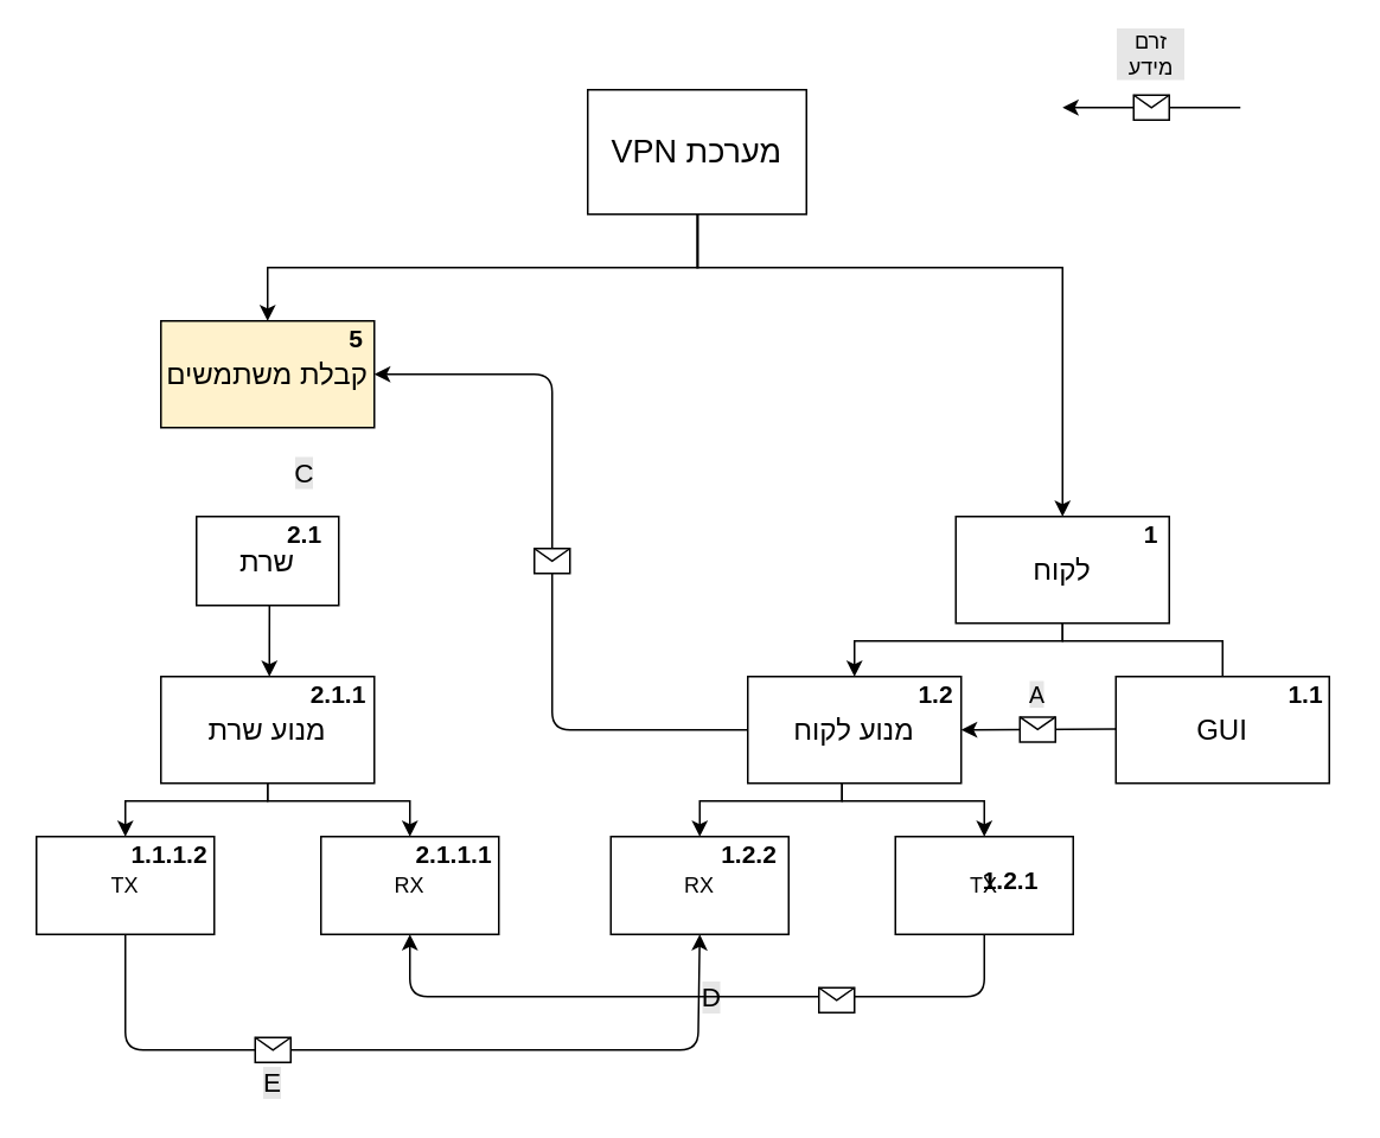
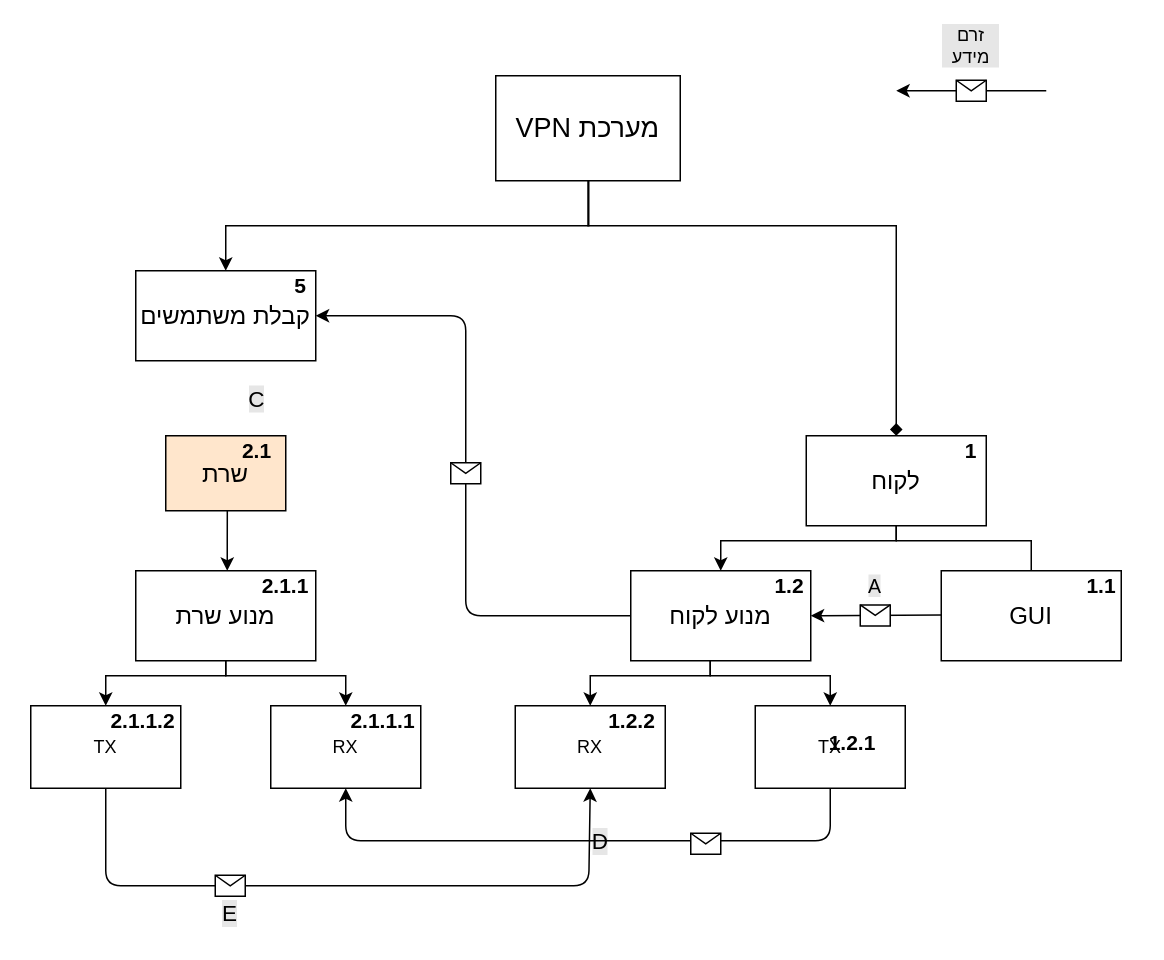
- <mxCell id="5" value="&lt;font style=&quot;font-size: 16px&quot;&gt;קבלת משתמשים&lt;/font&gt;" style="whiteSpace=wrap;html=1;rounded=0;fillColor=#fff2cc;" parent="1" vertex="1"><mxGeometry x="90" y="180" width="120" height="60" as="geometry" /></mxCell>
+ <mxCell id="5" value="&lt;font style=&quot;font-size: 16px&quot;&gt;קבלת משתמשים&lt;/font&gt;" style="whiteSpace=wrap;html=1;rounded=0;" parent="1" vertex="1"><mxGeometry x="90" y="180" width="120" height="60" as="geometry" /></mxCell>
- <mxCell id="3" value="" style="edgeStyle=orthogonalEdgeStyle;rounded=0;orthogonalLoop=1;jettySize=auto;html=1;" parent="1" source="4" target="8" edge="1"><mxGeometry relative="1" as="geometry"><Array as="points"><mxPoint x="392" y="150" /><mxPoint x="597" y="150" /></Array></mxGeometry></mxCell>
+ <mxCell id="3" value="" style="edgeStyle=orthogonalEdgeStyle;rounded=0;orthogonalLoop=1;jettySize=auto;html=1;endArrow=diamond;" parent="1" source="4" target="8" edge="1"><mxGeometry relative="1" as="geometry"><Array as="points"><mxPoint x="392" y="150" /><mxPoint x="597" y="150" /></Array></mxGeometry></mxCell>
- <mxCell id="17" value="&lt;font style=&quot;font-size: 16px&quot;&gt;שרת&lt;/font&gt;" style="whiteSpace=wrap;html=1;rounded=0;" parent="1" vertex="1"><mxGeometry x="110" y="290" width="80" height="50" as="geometry" /></mxCell>
+ <mxCell id="17" value="&lt;font style=&quot;font-size: 16px&quot;&gt;שרת&lt;/font&gt;" style="whiteSpace=wrap;html=1;rounded=0;fillColor=#ffe6cc;" parent="1" vertex="1"><mxGeometry x="110" y="290" width="80" height="50" as="geometry" /></mxCell>
- <mxCell id="38" value="&lt;b&gt;&lt;font style=&quot;font-size: 14px&quot;&gt;1.1.1.2&lt;/font&gt;&lt;/b&gt;" style="text;html=1;strokeColor=none;fillColor=none;align=center;verticalAlign=middle;whiteSpace=wrap;rounded=0;" parent="1" vertex="1"><mxGeometry x="75" y="470" width="40" height="20" as="geometry" /></mxCell>
+ <mxCell id="38" value="&lt;b&gt;&lt;font style=&quot;font-size: 14px&quot;&gt;2.1.1.2&lt;/font&gt;&lt;/b&gt;" style="text;html=1;strokeColor=none;fillColor=none;align=center;verticalAlign=middle;whiteSpace=wrap;rounded=0;" parent="1" vertex="1"><mxGeometry x="75" y="470" width="40" height="20" as="geometry" /></mxCell>
